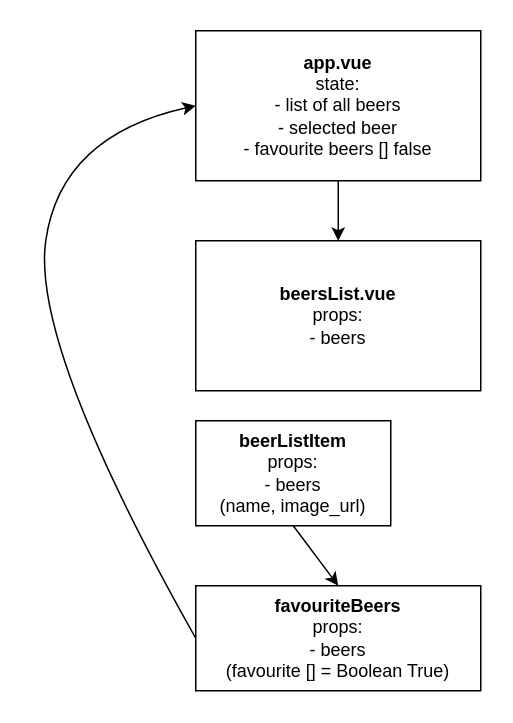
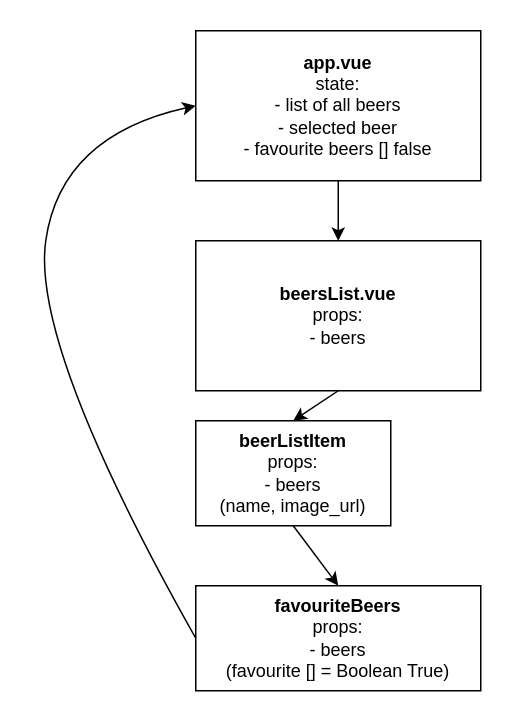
+ <mxCell id="6" value="" style="endArrow=classic;html=1;entryX=0.5;entryY=0;entryDx=0;entryDy=0;exitX=0.5;exitY=1;exitDx=0;exitDy=0;" edge="1" parent="1" source="4" target="2"><mxGeometry width="50" height="50" relative="1" as="geometry"><mxPoint x="160" y="260" as="sourcePoint" /><mxPoint x="210" y="210" as="targetPoint" /></mxGeometry></mxCell>
